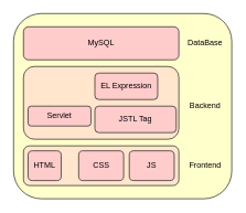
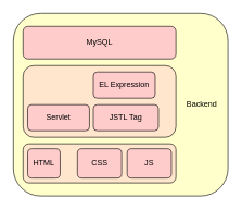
- <mxCell id="12" value="DataBase" style="text;html=1;strokeColor=none;fillColor=none;align=center;verticalAlign=middle;whiteSpace=wrap;rounded=0;" parent="1" vertex="1"><mxGeometry x="290" y="55" width="40" height="20" as="geometry" /></mxCell>
- <mxCell id="5" value="Servlet" style="rounded=1;whiteSpace=wrap;html=1;fillColor=#FFCCCC;" parent="1" vertex="1"><mxGeometry x="42" y="160" width="95" height="30" as="geometry" /></mxCell>
+ <mxCell id="5" value="Servlet" style="rounded=1;whiteSpace=wrap;html=1;fillColor=#FFCCCC;" parent="1" vertex="1"><mxGeometry x="42" y="160" width="95" height="40" as="geometry" /></mxCell>
- <mxCell id="7" value="JSTL Tag" style="rounded=1;whiteSpace=wrap;html=1;fillColor=#FFCCCC;" parent="1" vertex="1"><mxGeometry x="143" y="160" width="123" height="40" as="geometry" /></mxCell>
+ <mxCell id="7" value="JSTL Tag" style="rounded=1;whiteSpace=wrap;html=1;fillColor=#FFCCCC;" parent="1" vertex="1"><mxGeometry x="143" y="160" width="100" height="40" as="geometry" /></mxCell>
- <mxCell id="14" value="Frontend" style="text;html=1;strokeColor=none;fillColor=none;align=center;verticalAlign=middle;whiteSpace=wrap;rounded=0;" parent="1" vertex="1"><mxGeometry x="290" y="240" width="40" height="20" as="geometry" /></mxCell>
